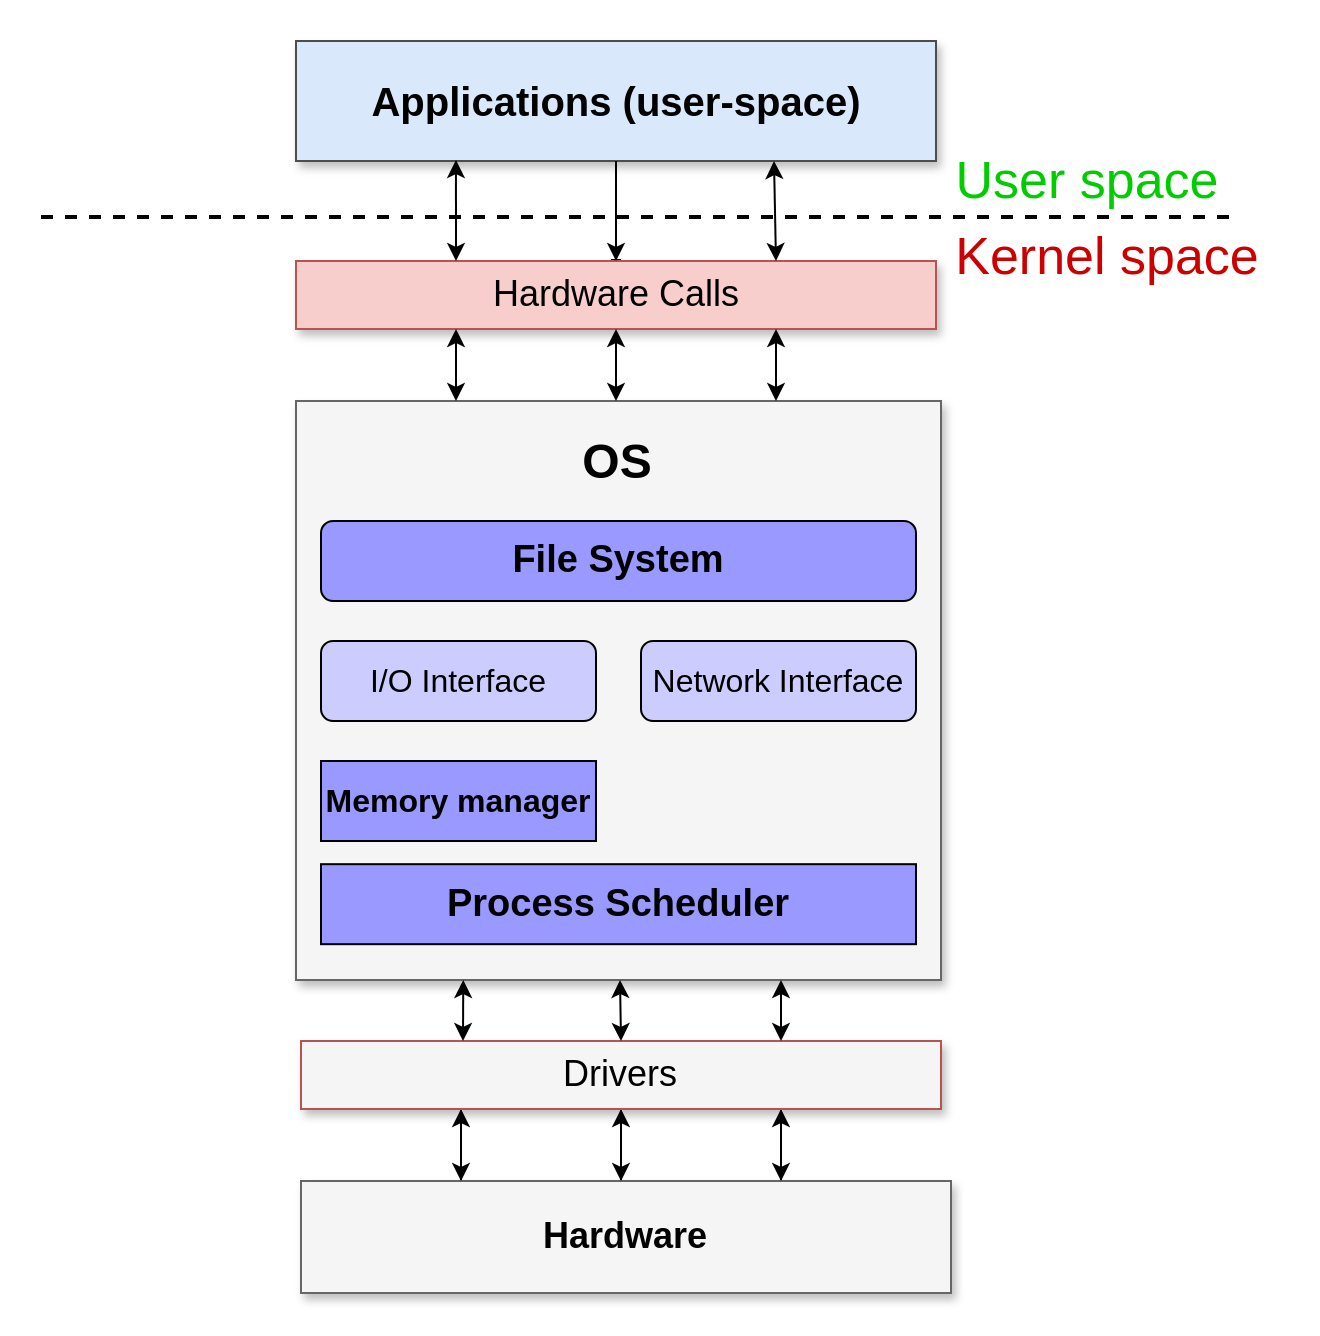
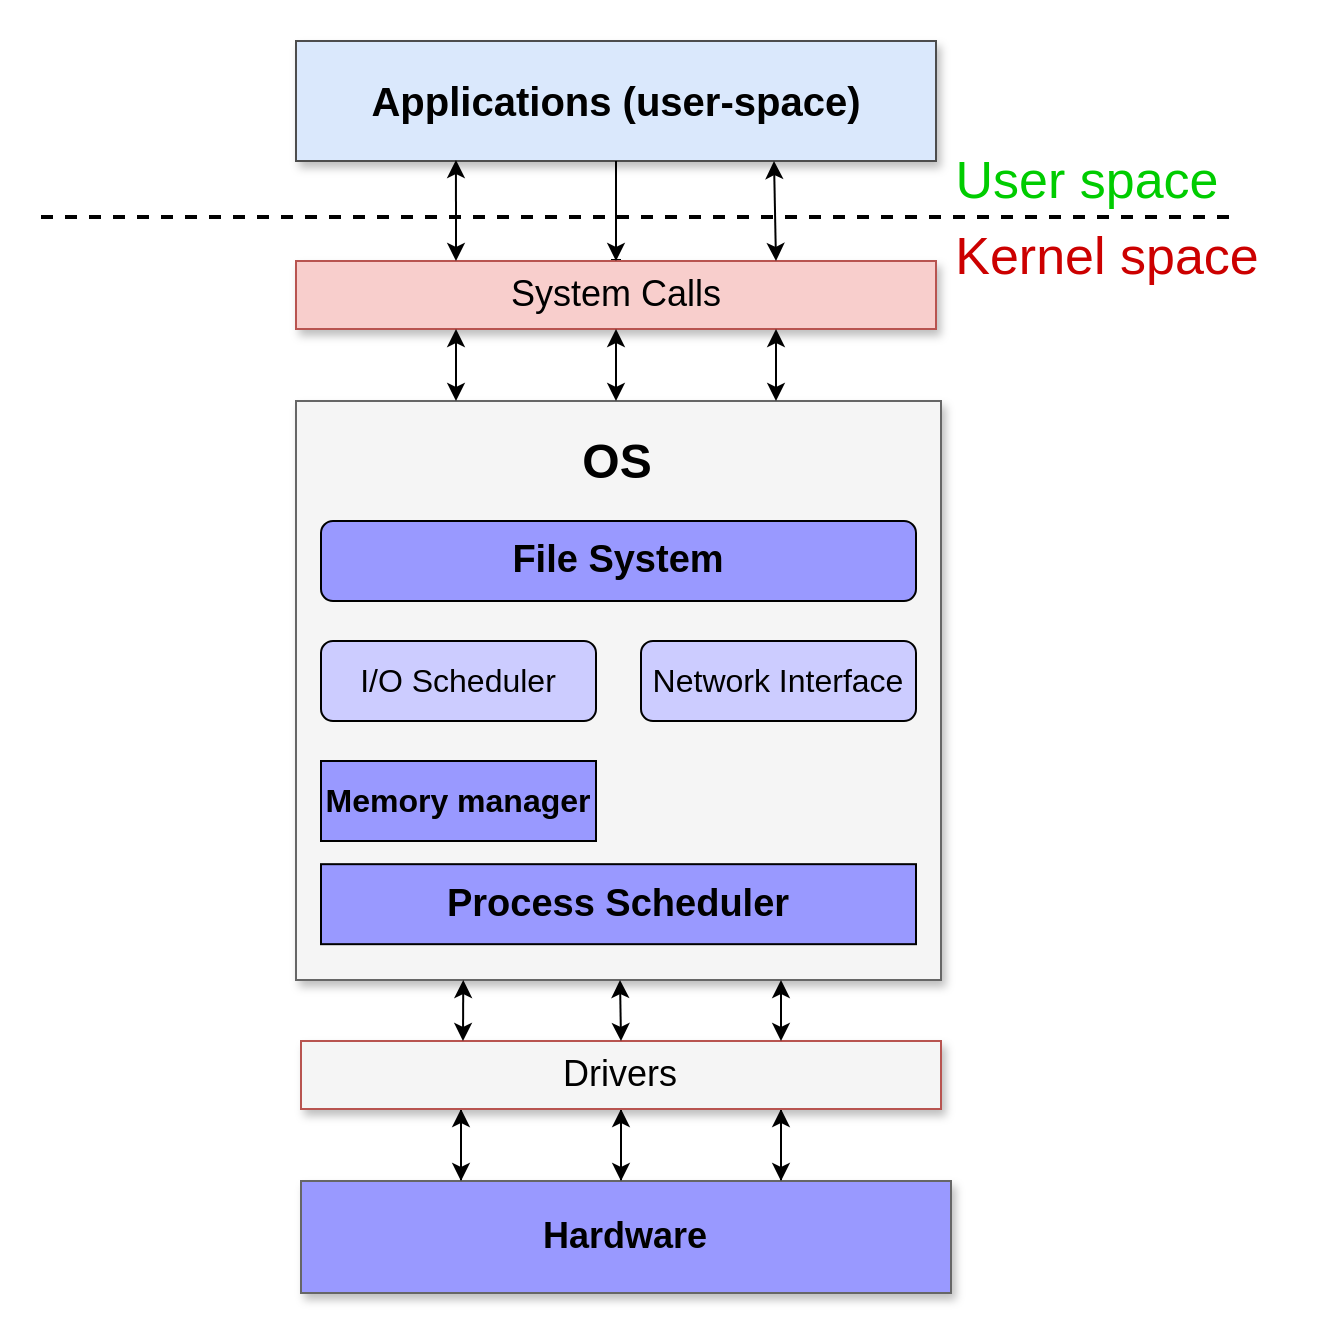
- <mxCell id="12" value="Hardware Calls" style="whiteSpace=wrap;html=1;shadow=1;fontSize=18;fillColor=#f8cecc;strokeColor=#b85450;rounded=0;glass=0;comic=0;absoluteArcSize=0;noLabel=0;fixDash=0;autosize=0;collapsible=0;container=0;recursiveResize=1;expand=1;part=0;movable=1;" vertex="1" parent="1"><mxGeometry x="147.5" y="130" width="320" height="34" as="geometry"><mxRectangle x="780" y="430" width="140" height="30" as="alternateBounds" /></mxGeometry></mxCell>
+ <mxCell id="12" value="System Calls" style="whiteSpace=wrap;html=1;shadow=1;fontSize=18;fillColor=#f8cecc;strokeColor=#b85450;rounded=0;glass=0;comic=0;absoluteArcSize=0;noLabel=0;fixDash=0;autosize=0;collapsible=0;container=0;recursiveResize=1;expand=1;part=0;movable=1;" vertex="1" parent="1"><mxGeometry x="147.5" y="130" width="320" height="34" as="geometry"><mxRectangle x="780" y="430" width="140" height="30" as="alternateBounds" /></mxGeometry></mxCell>
- <mxCell id="18" value="&lt;font style=&quot;font-size: 16px&quot;&gt;I/O Interface&lt;br&gt;&lt;/font&gt;" style="rounded=1;whiteSpace=wrap;html=1;fillColor=#CCCCFF;gradientColor=none;glass=0;shadow=0;comic=0;" vertex="1" parent="13"><mxGeometry x="12.5" y="120" width="137.5" height="40" as="geometry" /></mxCell>
+ <mxCell id="18" value="&lt;font style=&quot;font-size: 16px&quot;&gt;I/O Scheduler&lt;br&gt;&lt;/font&gt;" style="rounded=1;whiteSpace=wrap;html=1;fillColor=#CCCCFF;gradientColor=none;glass=0;shadow=0;comic=0;" vertex="1" parent="13"><mxGeometry x="12.5" y="120" width="137.5" height="40" as="geometry" /></mxCell>
- <mxCell id="5" value="&lt;b&gt;Hardware&lt;/b&gt;" style="whiteSpace=wrap;html=1;shadow=1;fontSize=18;fillColor=#f5f5f5;strokeColor=#666666;" vertex="1" parent="1"><mxGeometry x="150" y="590" width="325" height="56" as="geometry" /></mxCell>
+ <mxCell id="5" value="&lt;b&gt;Hardware&lt;/b&gt;" style="whiteSpace=wrap;html=1;shadow=1;fontSize=18;fillColor=#9999ff;strokeColor=#666666;" vertex="1" parent="1"><mxGeometry x="150" y="590" width="325" height="56" as="geometry" /></mxCell>
